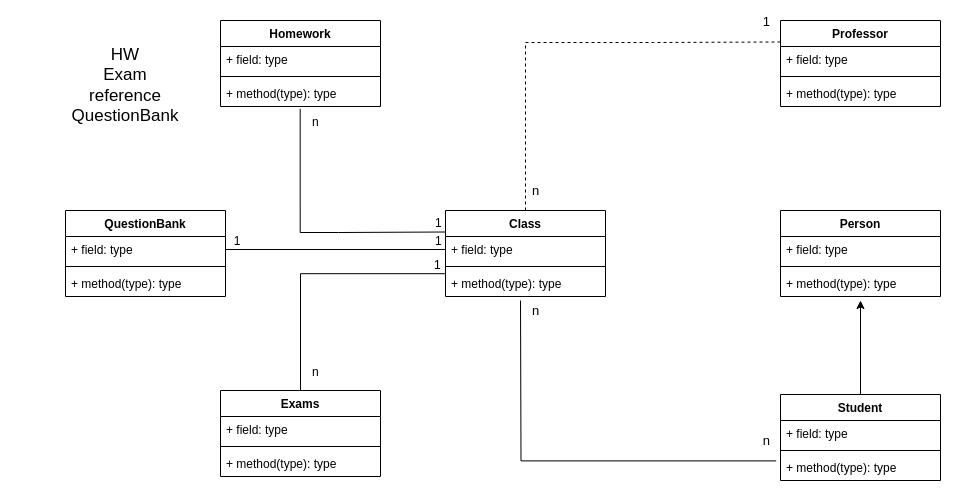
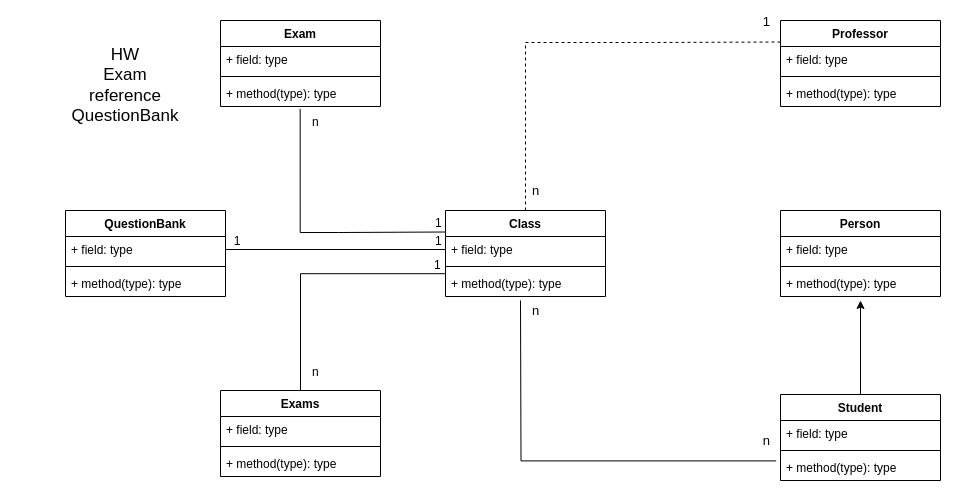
- <mxCell id="30" value="Homework" style="swimlane;fontStyle=1;align=center;verticalAlign=top;childLayout=stackLayout;horizontal=1;startSize=26;horizontalStack=0;resizeParent=1;resizeParentMax=0;resizeLast=0;collapsible=1;marginBottom=0;fontSize=12;" vertex="1" parent="1"><mxGeometry x="220" y="20" width="160" height="86" as="geometry" /></mxCell>
+ <mxCell id="30" value="Exam" style="swimlane;fontStyle=1;align=center;verticalAlign=top;childLayout=stackLayout;horizontal=1;startSize=26;horizontalStack=0;resizeParent=1;resizeParentMax=0;resizeLast=0;collapsible=1;marginBottom=0;fontSize=12;" vertex="1" parent="1"><mxGeometry x="220" y="20" width="160" height="86" as="geometry" /></mxCell>
